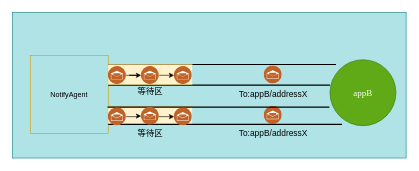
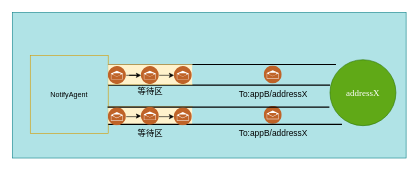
- <mxCell id="3" value="appB" style="ellipse;whiteSpace=wrap;html=1;aspect=fixed;fontFamily=Lucida Console;fontSize=15;fillColor=#60a917;strokeColor=#2D7600;fontColor=#ffffff;align=center;" vertex="1" parent="1"><mxGeometry x="550" y="99" width="110" height="110" as="geometry" /></mxCell>
+ <mxCell id="3" value="addressX" style="ellipse;whiteSpace=wrap;html=1;aspect=fixed;fontFamily=Lucida Console;fontSize=15;fillColor=#60a917;strokeColor=#2D7600;fontColor=#ffffff;align=center;" vertex="1" parent="1"><mxGeometry x="550" y="99" width="110" height="110" as="geometry" /></mxCell>
